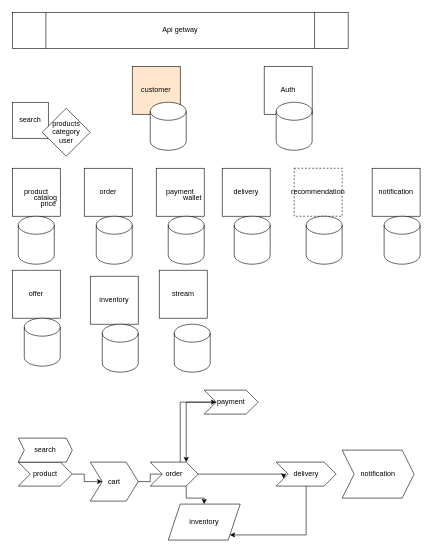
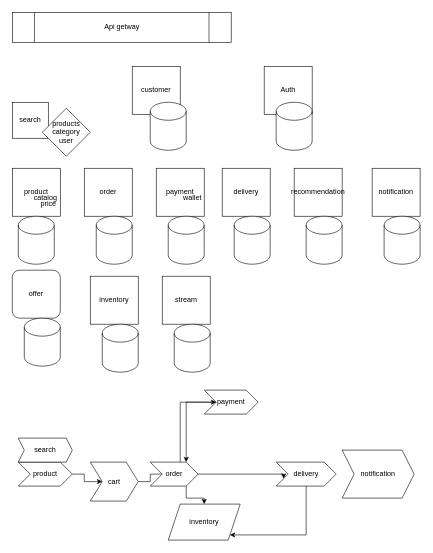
- <mxCell id="24" value="Api getway" style="shape=process;whiteSpace=wrap;html=1;backgroundOutline=1;" vertex="1" parent="1"><mxGeometry x="20" y="20" width="560" height="60" as="geometry" /></mxCell>
+ <mxCell id="24" value="Api getway" style="shape=process;whiteSpace=wrap;html=1;backgroundOutline=1;" vertex="1" parent="1"><mxGeometry x="20" y="20" width="365" height="50" as="geometry" /></mxCell>
- <mxCell id="11" value="customer" style="whiteSpace=wrap;html=1;aspect=fixed;fillColor=#ffe6cc;" vertex="1" parent="1"><mxGeometry x="220" y="110" width="80" height="80" as="geometry" /></mxCell>
+ <mxCell id="11" value="customer" style="whiteSpace=wrap;html=1;aspect=fixed;" vertex="1" parent="1"><mxGeometry x="220" y="110" width="80" height="80" as="geometry" /></mxCell>
- <mxCell id="18" value="recommendation" style="whiteSpace=wrap;html=1;aspect=fixed;dashed=1;" vertex="1" parent="1"><mxGeometry x="490" y="280" width="80" height="80" as="geometry" /></mxCell>
+ <mxCell id="18" value="recommendation" style="whiteSpace=wrap;html=1;aspect=fixed;" vertex="1" parent="1"><mxGeometry x="490" y="280" width="80" height="80" as="geometry" /></mxCell>
- <mxCell id="19" value="offer" style="whiteSpace=wrap;html=1;aspect=fixed;" vertex="1" parent="1"><mxGeometry x="20" y="450" width="80" height="80" as="geometry" /></mxCell>
+ <mxCell id="19" value="offer" style="whiteSpace=wrap;html=1;aspect=fixed;rounded=1;" vertex="1" parent="1"><mxGeometry x="20" y="450" width="80" height="80" as="geometry" /></mxCell>
- <mxCell id="25" value="stream" style="whiteSpace=wrap;html=1;aspect=fixed;" vertex="1" parent="1"><mxGeometry x="265" y="450" width="80" height="80" as="geometry" /></mxCell>
+ <mxCell id="25" value="stream" style="whiteSpace=wrap;html=1;aspect=fixed;" vertex="1" parent="1"><mxGeometry x="270" y="460" width="80" height="80" as="geometry" /></mxCell>
